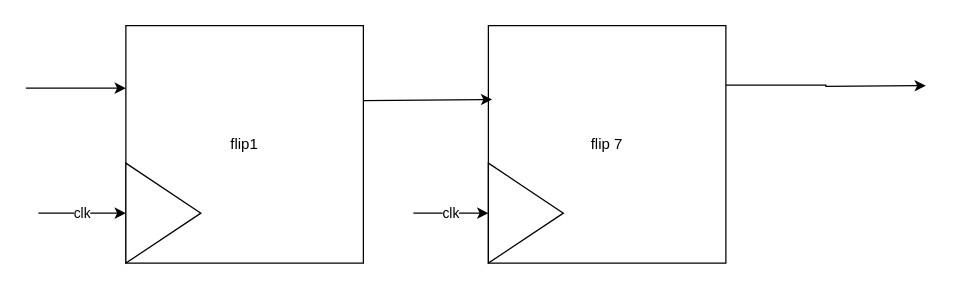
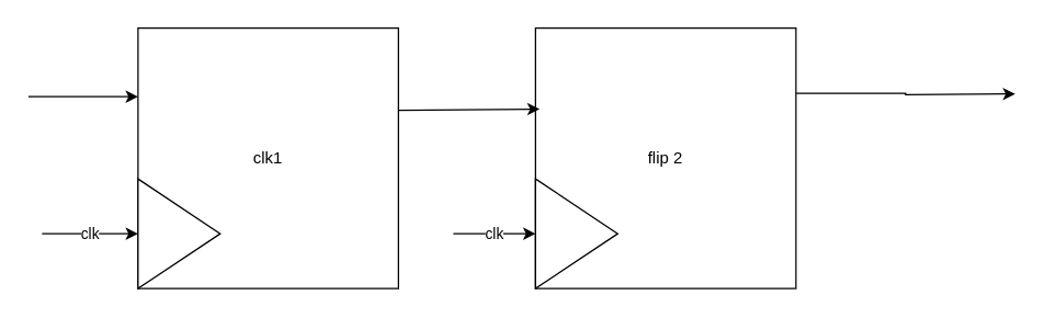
- <mxCell id="2" value="flip1" style="whiteSpace=wrap;html=1;aspect=fixed;" parent="1" vertex="1"><mxGeometry x="100" y="20" width="190" height="190" as="geometry" /></mxCell>
+ <mxCell id="2" value="clk1" style="whiteSpace=wrap;html=1;aspect=fixed;" parent="1" vertex="1"><mxGeometry x="100" y="20" width="190" height="190" as="geometry" /></mxCell>
- <mxCell id="5" value="flip 7" style="whiteSpace=wrap;html=1;aspect=fixed;" parent="1" vertex="1"><mxGeometry x="390" y="20" width="190" height="190" as="geometry" /></mxCell>
+ <mxCell id="5" value="flip 2" style="whiteSpace=wrap;html=1;aspect=fixed;" parent="1" vertex="1"><mxGeometry x="390" y="20" width="190" height="190" as="geometry" /></mxCell>
